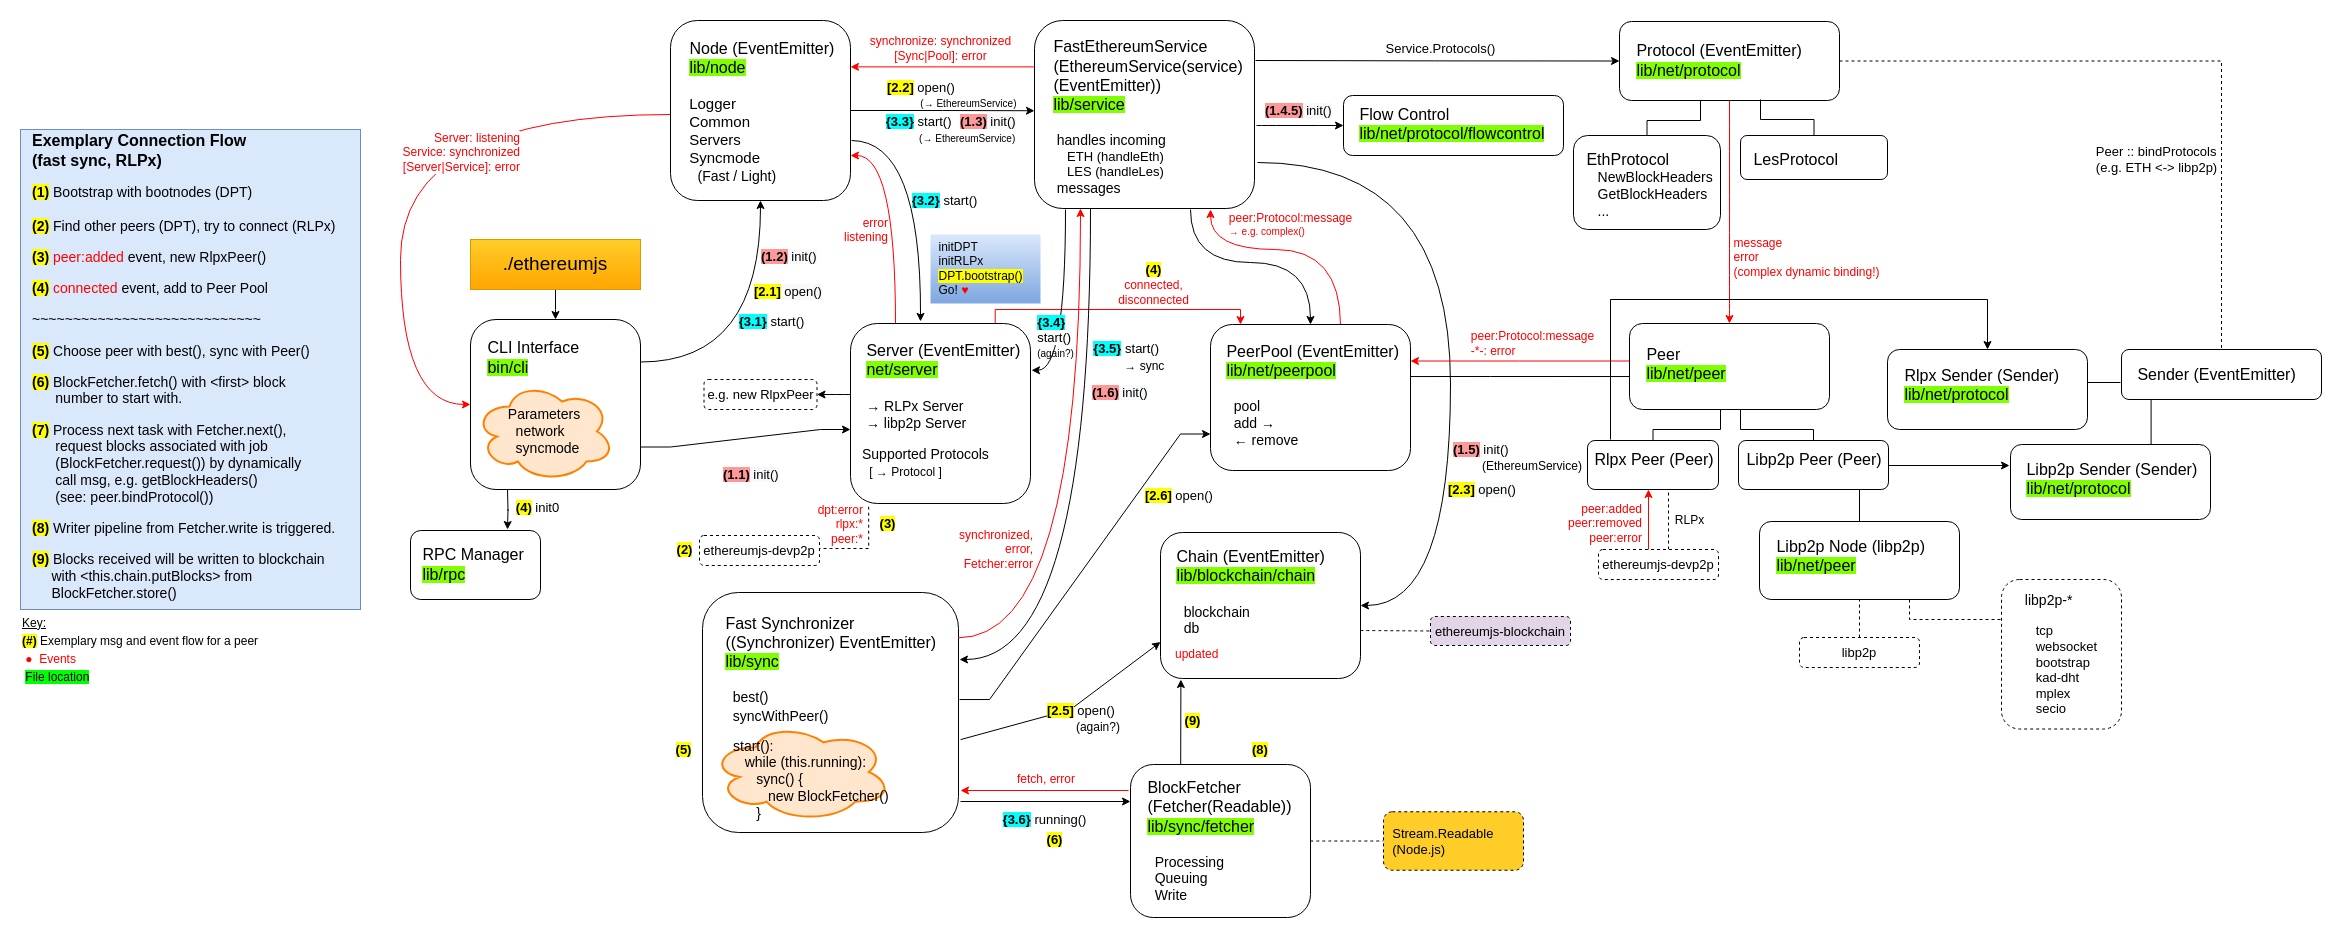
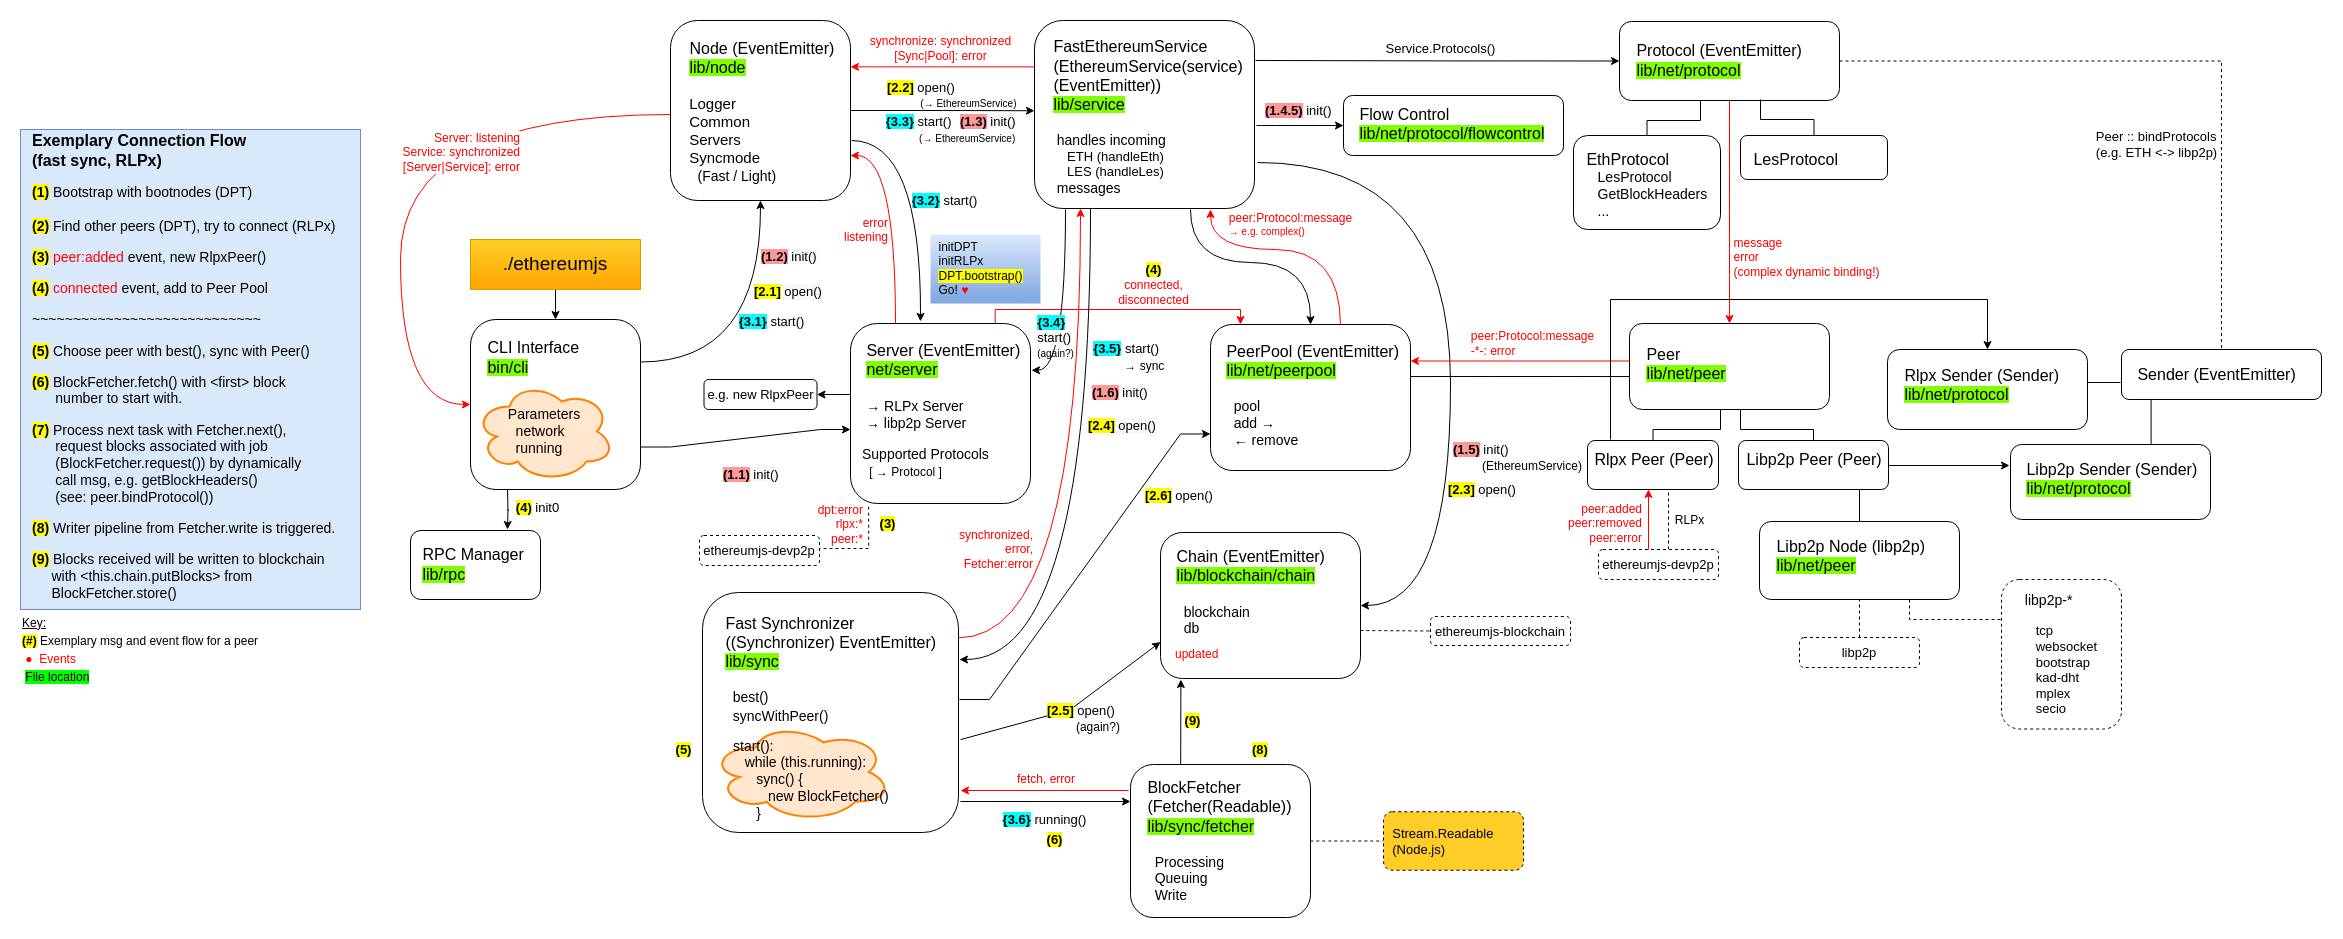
- <mxCell id="124" value="&lt;div style=&quot;text-align: left ; font-size: 13px&quot;&gt;&lt;span&gt;&lt;font style=&quot;font-size: 13px&quot;&gt;Peer :: bindProtocols&lt;/font&gt;&lt;/span&gt;&lt;/div&gt;&lt;div style=&quot;text-align: left ; font-size: 13px&quot;&gt;&lt;span&gt;&lt;font style=&quot;font-size: 13px&quot;&gt;(e.g. ETH &amp;lt;-&amp;gt; libp2p)&lt;/font&gt;&lt;/span&gt;&lt;/div&gt;" style="text;html=1;align=center;verticalAlign=middle;resizable=0;points=[];autosize=1;" parent="1" vertex="1"><mxGeometry x="2086" y="144" width="140" height="30" as="geometry" /></mxCell>
+ <mxCell id="124" value="&lt;div style=&quot;text-align: left ; font-size: 13px&quot;&gt;&lt;span&gt;&lt;font style=&quot;font-size: 13px&quot;&gt;Peer :: bindProtocols&lt;/font&gt;&lt;/span&gt;&lt;/div&gt;&lt;div style=&quot;text-align: left ; font-size: 13px&quot;&gt;&lt;span&gt;&lt;font style=&quot;font-size: 13px&quot;&gt;(e.g. ETH &amp;lt;-&amp;gt; libp2p)&lt;/font&gt;&lt;/span&gt;&lt;/div&gt;" style="text;html=1;align=center;verticalAlign=middle;resizable=0;points=[];autosize=1;" parent="1" vertex="1"><mxGeometry x="2086" y="129" width="140" height="30" as="geometry" /></mxCell>
- <mxCell id="107" value="&lt;font style=&quot;font-size: 16px&quot;&gt;&amp;nbsp;EthProtocol&lt;/font&gt;&lt;br&gt;&lt;span style=&quot;font-size: 14px&quot;&gt;&amp;nbsp; &amp;nbsp; NewBlockHeaders&lt;/span&gt;&lt;br&gt;&lt;span style=&quot;font-size: 14px&quot;&gt;&amp;nbsp; &amp;nbsp; GetBlockHeaders&lt;br&gt;&amp;nbsp; &amp;nbsp; ...&lt;/span&gt;&lt;span style=&quot;background-color: rgb(128 , 255 , 0) ; font-size: 14px&quot;&gt;&lt;br&gt;&lt;/span&gt;" style="text;html=1;align=left;verticalAlign=middle;resizable=0;points=[];autosize=1;" parent="1" vertex="1"><mxGeometry x="1580" y="149" width="150" height="70" as="geometry" /></mxCell>
+ <mxCell id="107" value="&lt;font style=&quot;font-size: 16px&quot;&gt;&amp;nbsp;EthProtocol&lt;/font&gt;&lt;br&gt;&lt;span style=&quot;font-size: 14px&quot;&gt;&amp;nbsp; &amp;nbsp; LesProtocol&lt;/span&gt;&lt;br&gt;&lt;span style=&quot;font-size: 14px&quot;&gt;&amp;nbsp; &amp;nbsp; GetBlockHeaders&lt;br&gt;&amp;nbsp; &amp;nbsp; ...&lt;/span&gt;&lt;span style=&quot;background-color: rgb(128 , 255 , 0) ; font-size: 14px&quot;&gt;&lt;br&gt;&lt;/span&gt;" style="text;html=1;align=left;verticalAlign=middle;resizable=0;points=[];autosize=1;" parent="1" vertex="1"><mxGeometry x="1580" y="149" width="150" height="70" as="geometry" /></mxCell>
- <mxCell id="30" value="&lt;font style=&quot;font-size: 13px&quot;&gt;e.g. new RlpxPeer&lt;/font&gt;" style="rounded=1;whiteSpace=wrap;html=1;shadow=0;glass=0;comic=0;strokeWidth=1;dashed=1;" parent="1" vertex="1"><mxGeometry x="703.5" y="379" width="113" height="30" as="geometry" /></mxCell>
+ <mxCell id="30" value="&lt;font style=&quot;font-size: 13px&quot;&gt;e.g. new RlpxPeer&lt;/font&gt;" style="rounded=1;whiteSpace=wrap;html=1;shadow=0;glass=0;comic=0;strokeWidth=1;" parent="1" vertex="1"><mxGeometry x="703.5" y="379" width="113" height="30" as="geometry" /></mxCell>
- <mxCell id="13" value="&lt;div style=&quot;text-align: left ; font-size: 14px&quot;&gt;&lt;font style=&quot;font-size: 14px&quot;&gt;&lt;font style=&quot;font-size: 14px&quot;&gt;Parameters&lt;/font&gt;&lt;/font&gt;&lt;/div&gt;&lt;div style=&quot;text-align: left ; font-size: 14px&quot;&gt;&lt;span&gt;&amp;nbsp; network&lt;/span&gt;&lt;/div&gt;&lt;div style=&quot;text-align: left ; font-size: 14px&quot;&gt;&lt;font style=&quot;font-size: 14px&quot;&gt;&amp;nbsp; syncmode&lt;/font&gt;&lt;/div&gt;" style="ellipse;shape=cloud;whiteSpace=wrap;html=1;rounded=1;shadow=0;glass=0;comic=0;strokeColor=#FF8000;strokeWidth=2;fillColor=#FFE6CC;gradientColor=none;gradientDirection=north;" parent="1" vertex="1"><mxGeometry x="474" y="381" width="140" height="100" as="geometry" /></mxCell>
+ <mxCell id="13" value="&lt;div style=&quot;text-align: left ; font-size: 14px&quot;&gt;&lt;font style=&quot;font-size: 14px&quot;&gt;&lt;font style=&quot;font-size: 14px&quot;&gt;Parameters&lt;/font&gt;&lt;/font&gt;&lt;/div&gt;&lt;div style=&quot;text-align: left ; font-size: 14px&quot;&gt;&lt;span&gt;&amp;nbsp; network&lt;/span&gt;&lt;/div&gt;&lt;div style=&quot;text-align: left ; font-size: 14px&quot;&gt;&lt;font style=&quot;font-size: 14px&quot;&gt;&amp;nbsp; running&lt;/font&gt;&lt;/div&gt;" style="ellipse;shape=cloud;whiteSpace=wrap;html=1;rounded=1;shadow=0;glass=0;comic=0;strokeColor=#FF8000;strokeWidth=2;fillColor=#FFE6CC;gradientColor=none;gradientDirection=north;" parent="1" vertex="1"><mxGeometry x="474" y="381" width="140" height="100" as="geometry" /></mxCell>
+ <mxCell id="77" value="&lt;div style=&quot;color: rgb(0 , 0 , 0) ; font-family: &amp;#34;helvetica&amp;#34; ; font-style: normal ; font-weight: 400 ; letter-spacing: normal ; text-indent: 0px ; text-transform: none ; word-spacing: 0px ; background-color: rgb(248 , 249 , 250) ; text-align: left ; font-size: 13px&quot;&gt;&lt;span&gt;&lt;font style=&quot;font-size: 13px&quot;&gt;&lt;b style=&quot;background-color: rgb(255 , 255 , 0)&quot;&gt;[2.4]&lt;/b&gt;&lt;span&gt;&amp;nbsp;&lt;/span&gt;open()&lt;/font&gt;&lt;/span&gt;&lt;/div&gt;" style="text;whiteSpace=wrap;html=1;" parent="1" vertex="1"><mxGeometry x="1086" y="411" width="90" height="40" as="geometry" /></mxCell>
- <mxCell id="35" value="&lt;font style=&quot;font-size: 13px&quot;&gt;&lt;b style=&quot;background-color: rgb(255 , 255 , 0)&quot;&gt;(2)&lt;/b&gt;&lt;/font&gt;" style="text;html=1;align=center;verticalAlign=middle;resizable=0;points=[];autosize=1;" parent="1" vertex="1"><mxGeometry x="669" y="539" width="30" height="20" as="geometry" /></mxCell>
- <mxCell id="115" value="&lt;font style=&quot;font-size: 13px&quot;&gt;ethereumjs-blockchain&lt;/font&gt;" style="rounded=1;whiteSpace=wrap;html=1;dashed=1;fillColor=#e1d5e7;" parent="1" vertex="1"><mxGeometry x="1430" y="616" width="140" height="29" as="geometry" /></mxCell>
+ <mxCell id="115" value="&lt;font style=&quot;font-size: 13px&quot;&gt;ethereumjs-blockchain&lt;/font&gt;" style="rounded=1;whiteSpace=wrap;html=1;dashed=1;" parent="1" vertex="1"><mxGeometry x="1430" y="616" width="140" height="29" as="geometry" /></mxCell>
